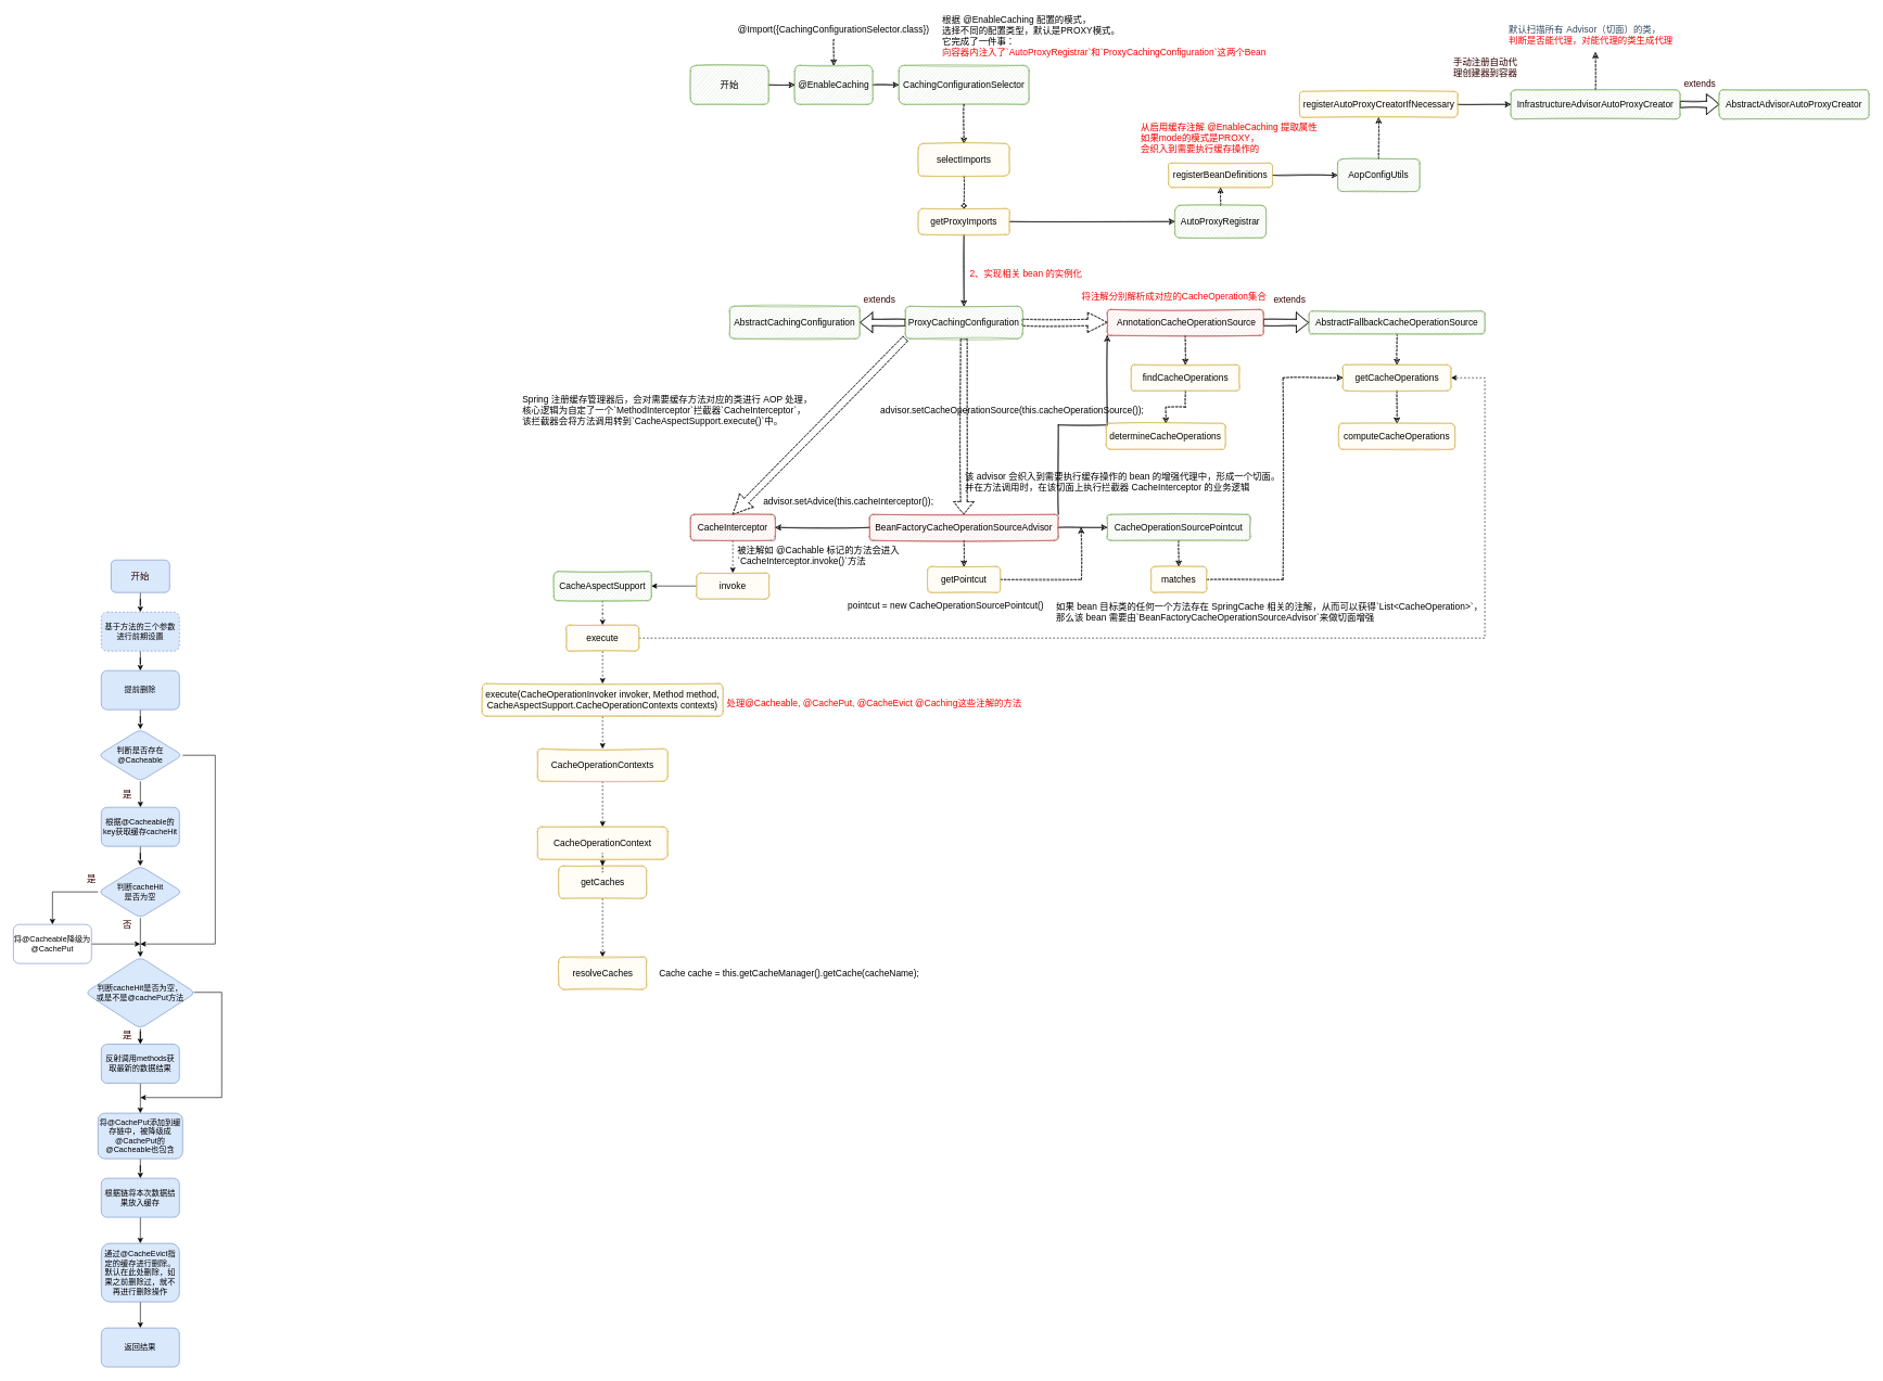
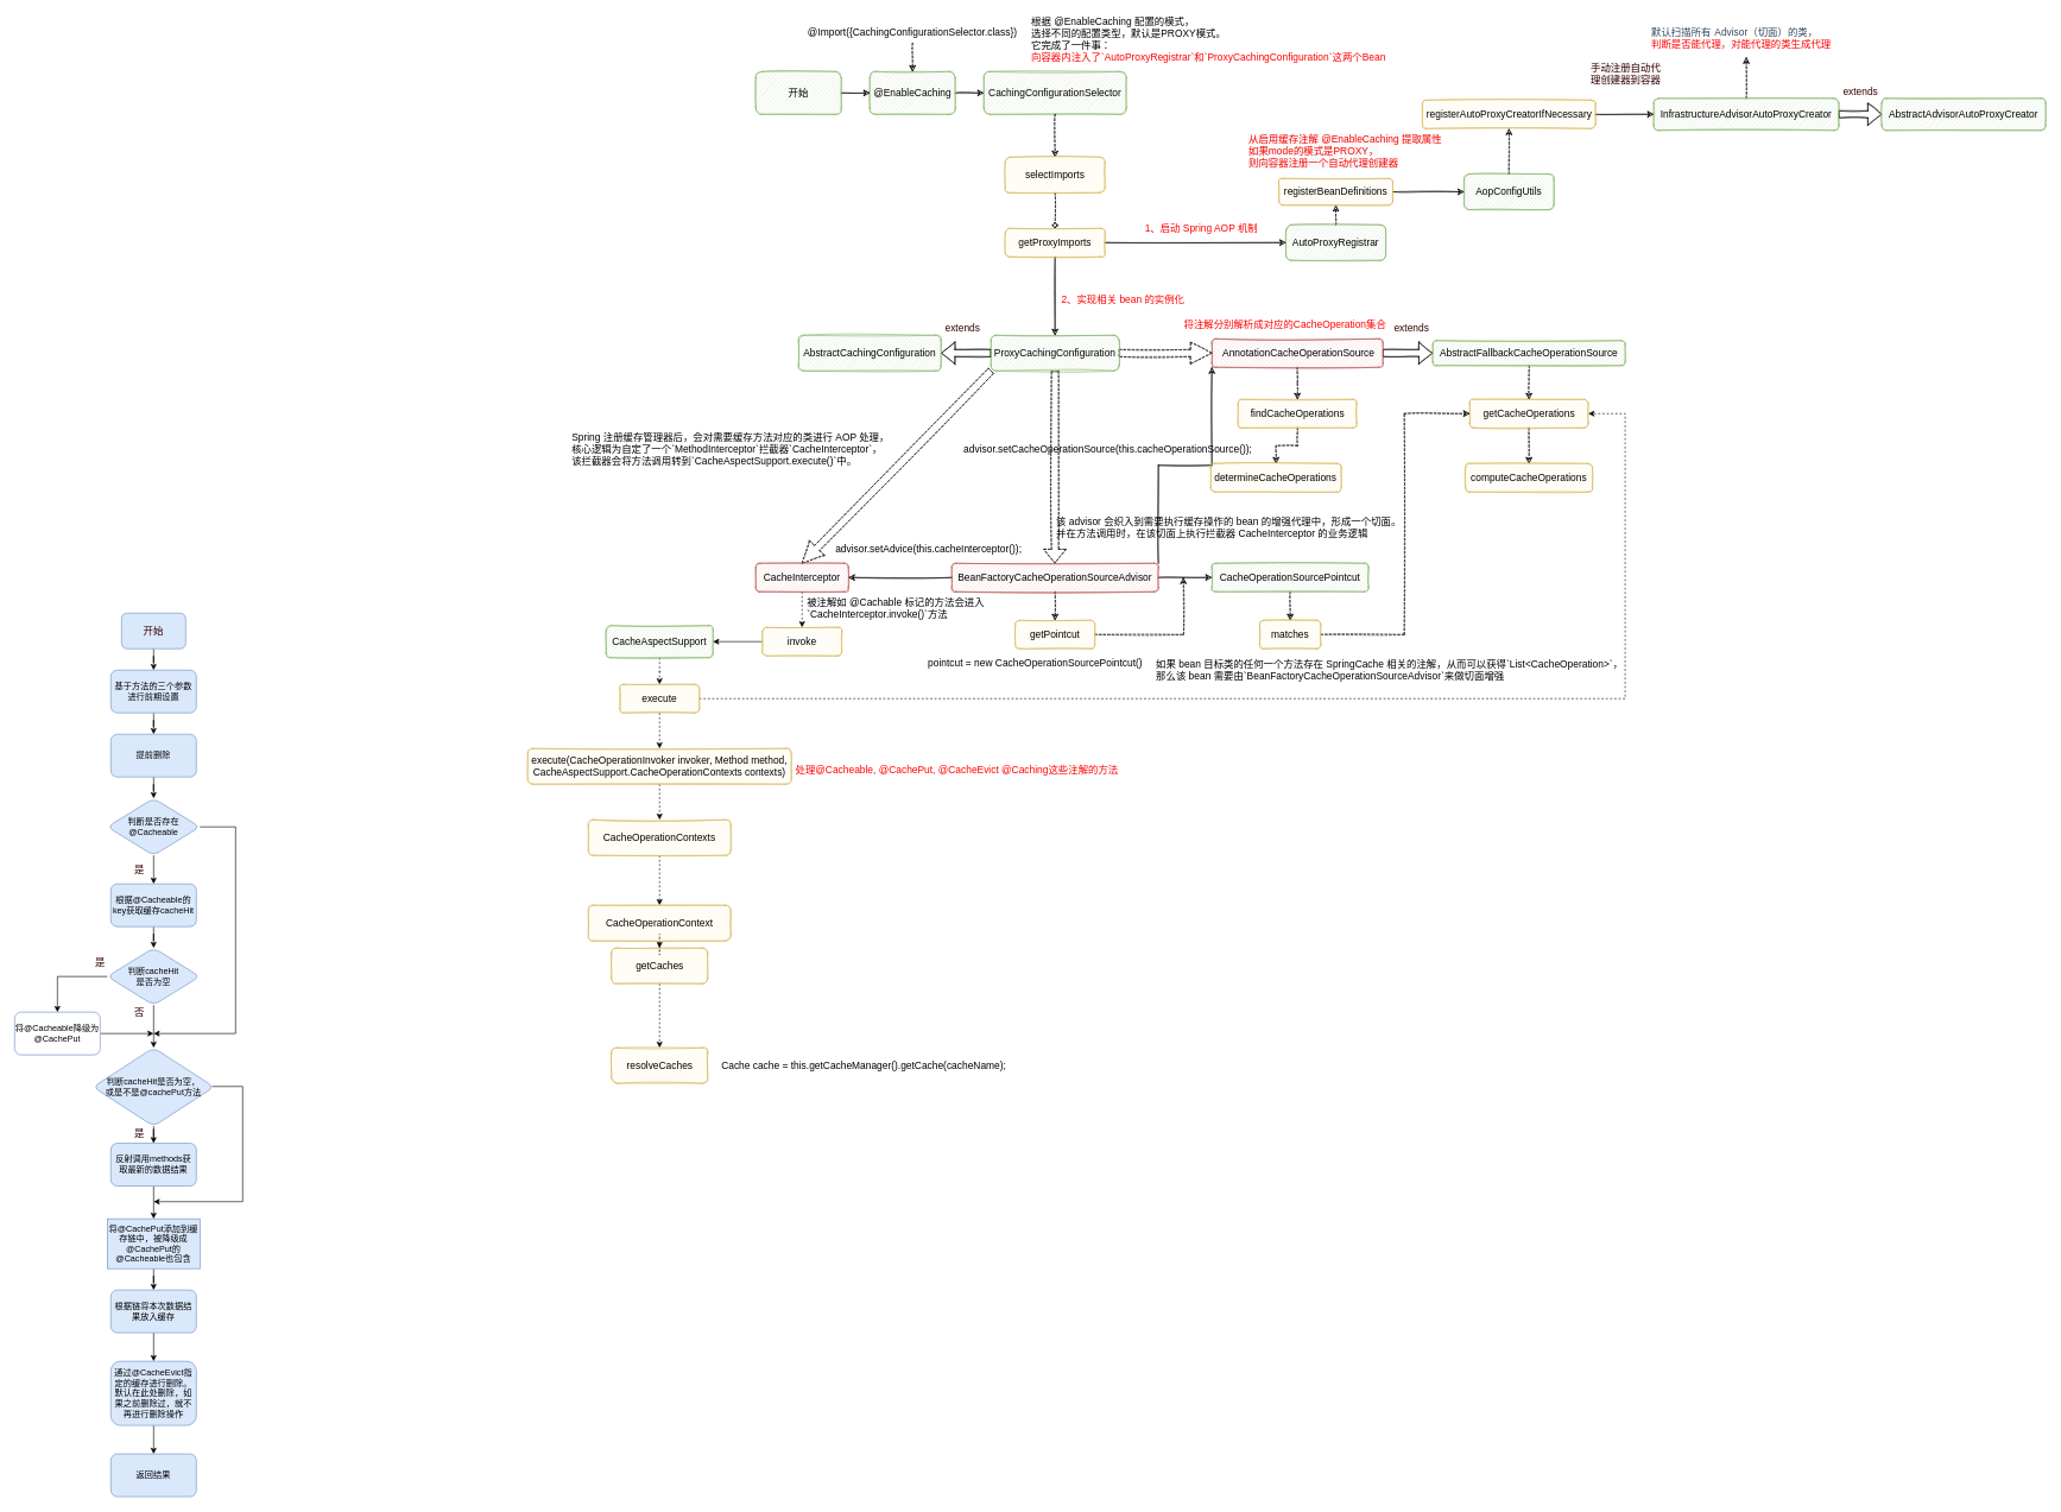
- <mxCell id="21" value="&lt;span style=&quot;text-indent: 0px ; background-color: rgb(248 , 248 , 248) ; display: inline ; float: none&quot;&gt;&lt;font color=&quot;#ff0000&quot;&gt;从启用缓存注解 @EnableCaching 提取属性&lt;br&gt;如果mode的模式是PROXY，&lt;br&gt;会织入到需要执行缓存操作的&lt;/font&gt;&lt;/span&gt;" style="text;whiteSpace=wrap;html=1;fontSize=14;" parent="1" vertex="1"><mxGeometry x="1750" y="180" width="280" height="50" as="geometry" /></mxCell>
+ <mxCell id="21" value="&lt;span style=&quot;text-indent: 0px ; background-color: rgb(248 , 248 , 248) ; display: inline ; float: none&quot;&gt;&lt;font color=&quot;#ff0000&quot;&gt;从启用缓存注解 @EnableCaching 提取属性&lt;br&gt;如果mode的模式是PROXY，&lt;br&gt;则向容器注册一个自动代理创建器&lt;/font&gt;&lt;/span&gt;" style="text;whiteSpace=wrap;html=1;fontSize=14;" parent="1" vertex="1"><mxGeometry x="1750" y="180" width="280" height="50" as="geometry" /></mxCell>
+ <mxCell id="36" value="&lt;font color=&quot;#ff0000&quot;&gt;1、启动 Spring AOP 机制&lt;/font&gt;" style="text;html=1;align=center;verticalAlign=middle;resizable=0;points=[];autosize=1;strokeColor=none;fillColor=none;fontSize=14;" parent="1" vertex="1"><mxGeometry x="1600" y="310" width="170" height="20" as="geometry" /></mxCell>
- <mxCell id="94" value="基于方法的三个参数进行前期设置" style="whiteSpace=wrap;html=1;fillColor=#dae8fc;strokeColor=#6c8ebf;rounded=1;dashed=1;" parent="1" vertex="1"><mxGeometry x="155" y="940" width="120" height="60" as="geometry" /></mxCell>
+ <mxCell id="94" value="基于方法的三个参数进行前期设置" style="whiteSpace=wrap;html=1;fillColor=#dae8fc;strokeColor=#6c8ebf;rounded=1;" parent="1" vertex="1"><mxGeometry x="155" y="940" width="120" height="60" as="geometry" /></mxCell>
- <mxCell id="111" value="将@CachePut添加到缓存链中，被降级成@CachePut的@Cacheable也包含" style="whiteSpace=wrap;html=1;fillColor=#dae8fc;strokeColor=#6c8ebf;rounded=1;" parent="1" vertex="1"><mxGeometry x="150" y="1710" width="130" height="70" as="geometry" /></mxCell>
+ <mxCell id="111" value="将@CachePut添加到缓存链中，被降级成@CachePut的@Cacheable也包含" style="whiteSpace=wrap;html=1;fillColor=#dae8fc;strokeColor=#6c8ebf;rounded=0;" parent="1" vertex="1"><mxGeometry x="150" y="1710" width="130" height="70" as="geometry" /></mxCell>
